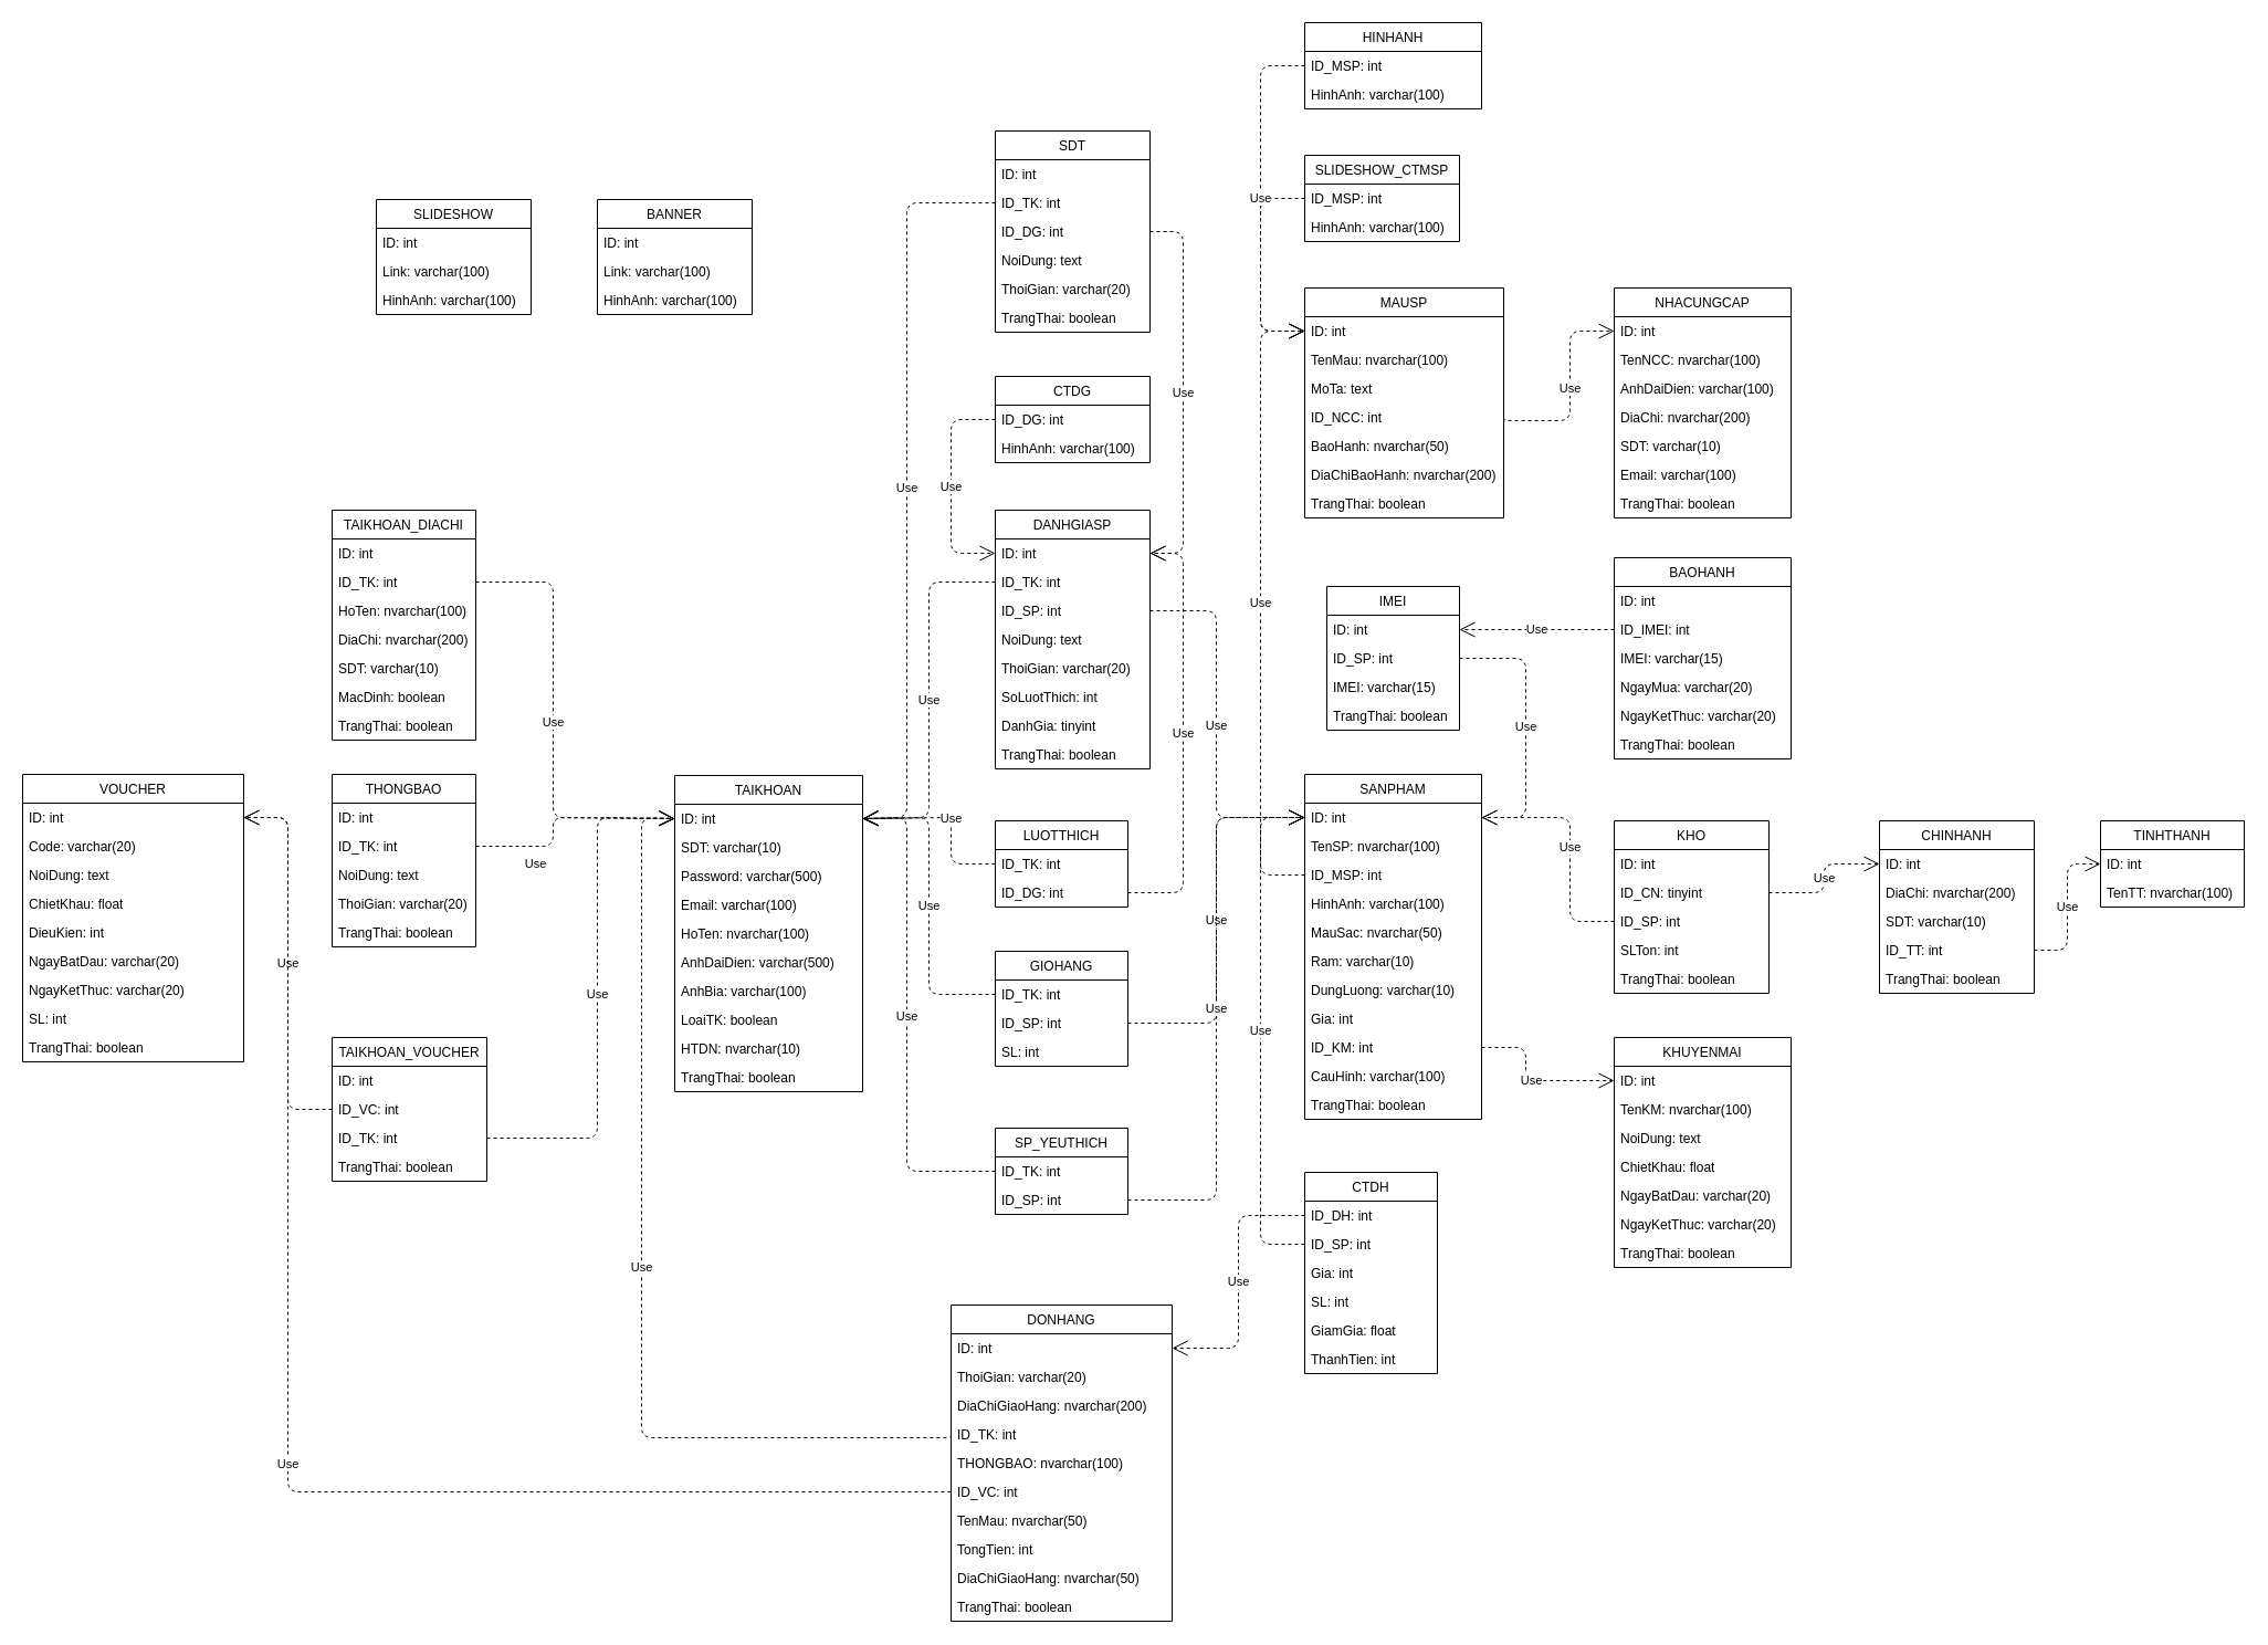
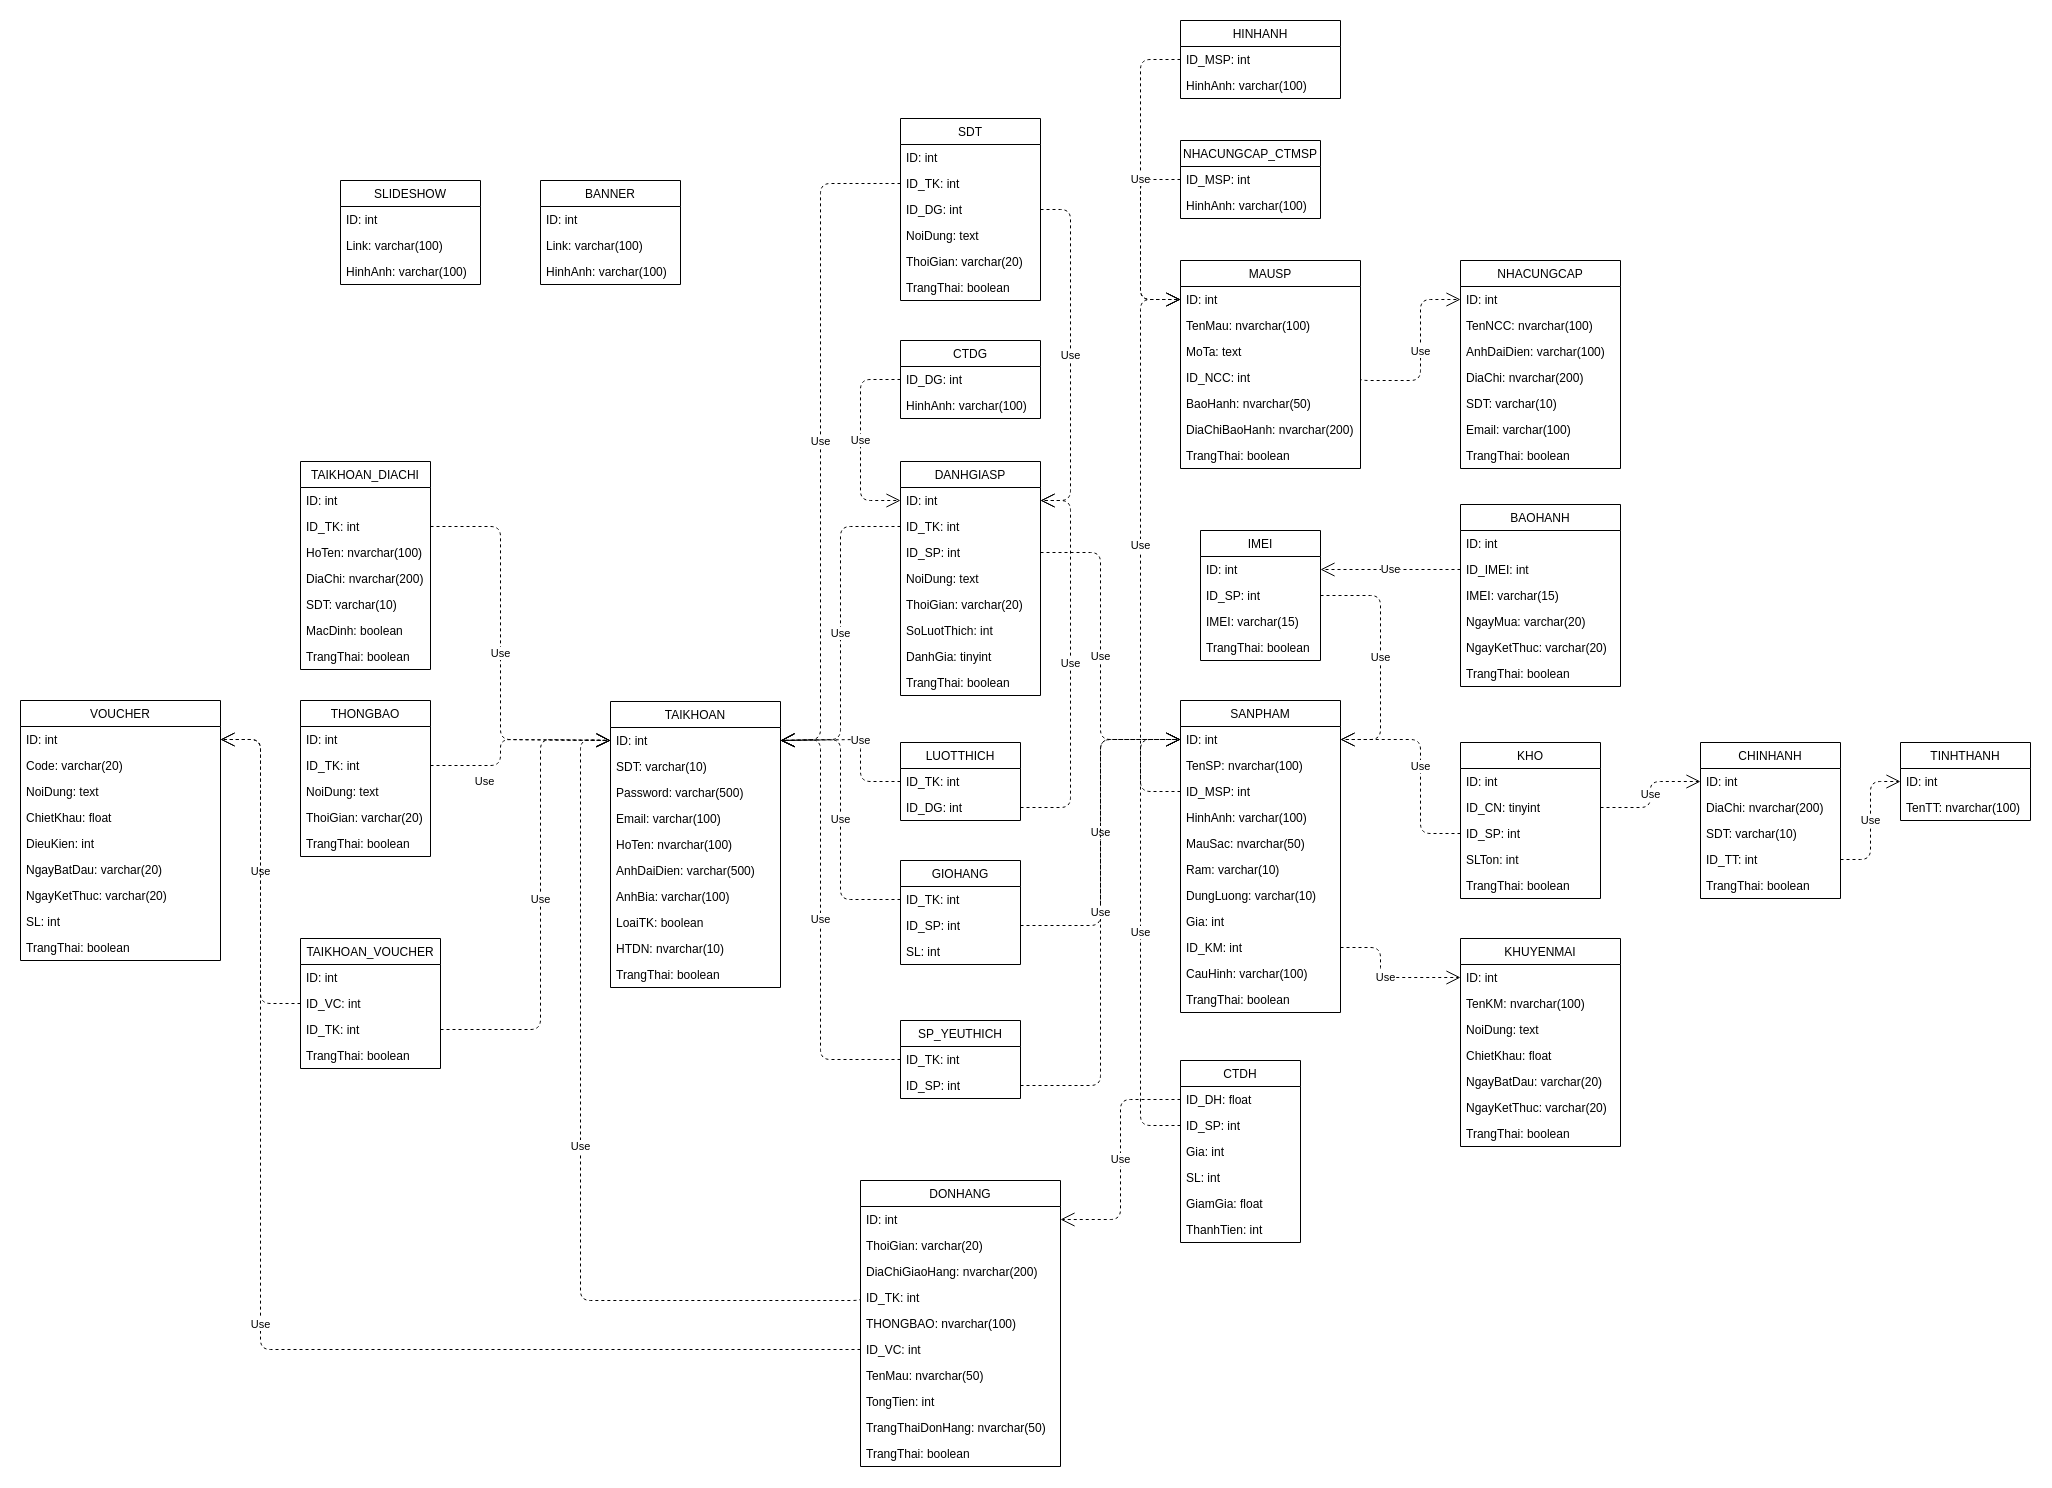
- <mxCell id="169" value="SLIDESHOW_CTMSP" style="swimlane;fontStyle=0;childLayout=stackLayout;horizontal=1;startSize=26;fillColor=none;horizontalStack=0;resizeParent=1;resizeParentMax=0;resizeLast=0;collapsible=1;marginBottom=0;" parent="1" vertex="1"><mxGeometry x="1180" y="140" width="140" height="78" as="geometry" /></mxCell>
+ <mxCell id="169" value="NHACUNGCAP_CTMSP" style="swimlane;fontStyle=0;childLayout=stackLayout;horizontal=1;startSize=26;fillColor=none;horizontalStack=0;resizeParent=1;resizeParentMax=0;resizeLast=0;collapsible=1;marginBottom=0;" parent="1" vertex="1"><mxGeometry x="1180" y="140" width="140" height="78" as="geometry" /></mxCell>
- <mxCell id="50" value="ID_DH: int" style="text;strokeColor=none;fillColor=none;align=left;verticalAlign=top;spacingLeft=4;spacingRight=4;overflow=hidden;rotatable=0;points=[[0,0.5],[1,0.5]];portConstraint=eastwest;" parent="49" vertex="1"><mxGeometry y="26" width="120" height="26" as="geometry" /></mxCell>
+ <mxCell id="50" value="ID_DH: float" style="text;strokeColor=none;fillColor=none;align=left;verticalAlign=top;spacingLeft=4;spacingRight=4;overflow=hidden;rotatable=0;points=[[0,0.5],[1,0.5]];portConstraint=eastwest;" parent="49" vertex="1"><mxGeometry y="26" width="120" height="26" as="geometry" /></mxCell>
- <mxCell id="47" value="DiaChiGiaoHang: nvarchar(50)" style="text;strokeColor=none;fillColor=none;align=left;verticalAlign=top;spacingLeft=4;spacingRight=4;overflow=hidden;rotatable=0;points=[[0,0.5],[1,0.5]];portConstraint=eastwest;" parent="38" vertex="1"><mxGeometry y="234" width="200" height="26" as="geometry" /></mxCell>
+ <mxCell id="47" value="TrangThaiDonHang: nvarchar(50)" style="text;strokeColor=none;fillColor=none;align=left;verticalAlign=top;spacingLeft=4;spacingRight=4;overflow=hidden;rotatable=0;points=[[0,0.5],[1,0.5]];portConstraint=eastwest;" parent="38" vertex="1"><mxGeometry y="234" width="200" height="26" as="geometry" /></mxCell>
